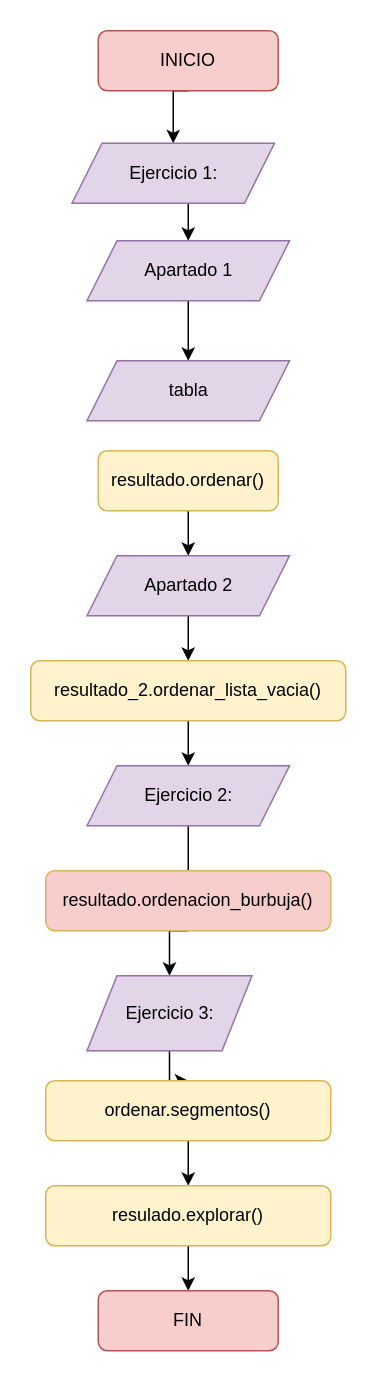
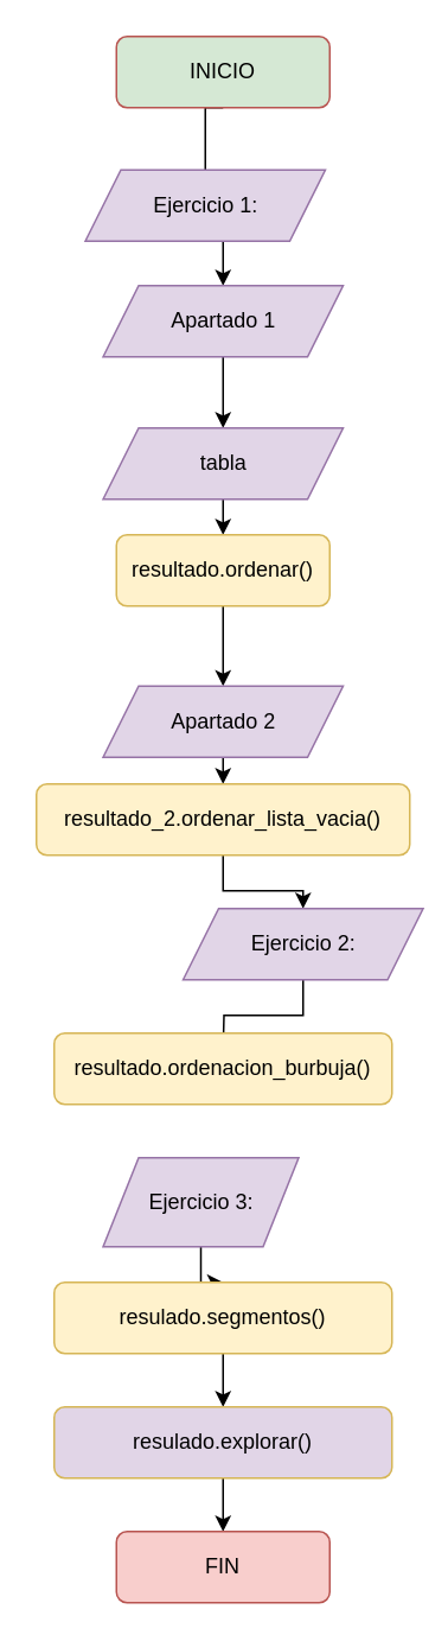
- <mxCell id="3" value="INICIO" style="rounded=1;whiteSpace=wrap;html=1;fontSize=12;glass=0;strokeWidth=1;shadow=0;fillColor=#f8cecc;strokeColor=#b85450;" vertex="1" parent="1"><mxGeometry x="65" y="20" width="120" height="40" as="geometry" /></mxCell>
+ <mxCell id="3" value="INICIO" style="rounded=1;whiteSpace=wrap;html=1;fontSize=12;glass=0;strokeWidth=1;shadow=0;fillColor=#d5e8d4;strokeColor=#b85450;" vertex="1" parent="1"><mxGeometry x="65" y="20" width="120" height="40" as="geometry" /></mxCell>
- <mxCell id="2" style="edgeStyle=orthogonalEdgeStyle;rounded=0;orthogonalLoop=1;jettySize=auto;html=1;exitX=0.5;exitY=1;exitDx=0;exitDy=0;entryX=0.5;entryY=0;entryDx=0;entryDy=0;" edge="1" parent="1" source="3" target="5"><mxGeometry relative="1" as="geometry" /></mxCell>
+ <mxCell id="2" style="edgeStyle=orthogonalEdgeStyle;rounded=0;orthogonalLoop=1;jettySize=auto;html=1;exitX=0.5;exitY=1;exitDx=0;exitDy=0;entryX=0.5;entryY=0;entryDx=0;entryDy=0;endArrow=none;" edge="1" parent="1" source="3" target="5"><mxGeometry relative="1" as="geometry" /></mxCell>
+ <mxCell id="8" style="edgeStyle=orthogonalEdgeStyle;rounded=0;orthogonalLoop=1;jettySize=auto;html=1;exitX=0.5;exitY=1;exitDx=0;exitDy=0;entryX=0.5;entryY=0;entryDx=0;entryDy=0;" edge="1" parent="1" source="9" target="11"><mxGeometry relative="1" as="geometry" /></mxCell>
- <mxCell id="13" value="Apartado 2" style="shape=parallelogram;perimeter=parallelogramPerimeter;whiteSpace=wrap;html=1;fixedSize=1;fillColor=#e1d5e7;strokeColor=#9673a6;" vertex="1" parent="1"><mxGeometry x="57.5" y="370" width="135" height="40" as="geometry" /></mxCell>
+ <mxCell id="13" value="Apartado 2" style="shape=parallelogram;perimeter=parallelogramPerimeter;whiteSpace=wrap;html=1;fixedSize=1;fillColor=#e1d5e7;strokeColor=#9673a6;" vertex="1" parent="1"><mxGeometry x="57.5" y="385" width="135" height="40" as="geometry" /></mxCell>
- <mxCell id="17" value="Ejercicio 2:" style="shape=parallelogram;perimeter=parallelogramPerimeter;whiteSpace=wrap;html=1;fixedSize=1;fillColor=#e1d5e7;strokeColor=#9673a6;" vertex="1" parent="1"><mxGeometry x="57.5" y="510" width="135" height="40" as="geometry" /></mxCell>
+ <mxCell id="17" value="Ejercicio 2:" style="shape=parallelogram;perimeter=parallelogramPerimeter;whiteSpace=wrap;html=1;fixedSize=1;fillColor=#e1d5e7;strokeColor=#9673a6;" vertex="1" parent="1"><mxGeometry x="102.5" y="510" width="135" height="40" as="geometry" /></mxCell>
- <mxCell id="19" value="resultado.ordenacion_burbuja()" style="rounded=1;whiteSpace=wrap;html=1;fontSize=12;glass=0;strokeWidth=1;shadow=0;fillColor=#f8cecc;strokeColor=#d6b656;" vertex="1" parent="1"><mxGeometry x="30" y="580" width="190" height="40" as="geometry" /></mxCell>
+ <mxCell id="19" value="resultado.ordenacion_burbuja()" style="rounded=1;whiteSpace=wrap;html=1;fontSize=12;glass=0;strokeWidth=1;shadow=0;fillColor=#fff2cc;strokeColor=#d6b656;" vertex="1" parent="1"><mxGeometry x="30" y="580" width="190" height="40" as="geometry" /></mxCell>
- <mxCell id="18" style="edgeStyle=orthogonalEdgeStyle;rounded=0;orthogonalLoop=1;jettySize=auto;html=1;exitX=0.5;exitY=1;exitDx=0;exitDy=0;entryX=0.5;entryY=0;entryDx=0;entryDy=0;" edge="1" parent="1" source="19" target="21"><mxGeometry relative="1" as="geometry" /></mxCell>
- <mxCell id="23" value="ordenar.segmentos()" style="rounded=1;whiteSpace=wrap;html=1;fontSize=12;glass=0;strokeWidth=1;shadow=0;fillColor=#fff2cc;strokeColor=#d6b656;" vertex="1" parent="1"><mxGeometry x="30" y="720" width="190" height="40" as="geometry" /></mxCell>
+ <mxCell id="23" value="resulado.segmentos()" style="rounded=1;whiteSpace=wrap;html=1;fontSize=12;glass=0;strokeWidth=1;shadow=0;fillColor=#fff2cc;strokeColor=#d6b656;" vertex="1" parent="1"><mxGeometry x="30" y="720" width="190" height="40" as="geometry" /></mxCell>
- <mxCell id="25" value="resulado.explorar()" style="rounded=1;whiteSpace=wrap;html=1;fontSize=12;glass=0;strokeWidth=1;shadow=0;fillColor=#fff2cc;strokeColor=#d6b656;" vertex="1" parent="1"><mxGeometry x="30" y="790" width="190" height="40" as="geometry" /></mxCell>
+ <mxCell id="25" value="resulado.explorar()" style="rounded=1;whiteSpace=wrap;html=1;fontSize=12;glass=0;strokeWidth=1;shadow=0;fillColor=#e1d5e7;strokeColor=#d6b656;" vertex="1" parent="1"><mxGeometry x="30" y="790" width="190" height="40" as="geometry" /></mxCell>
